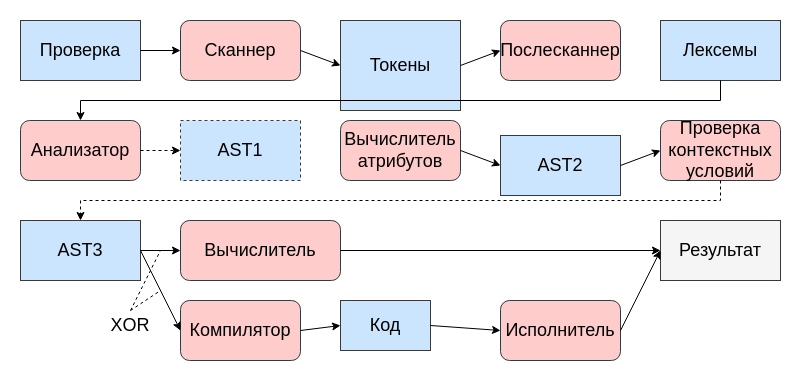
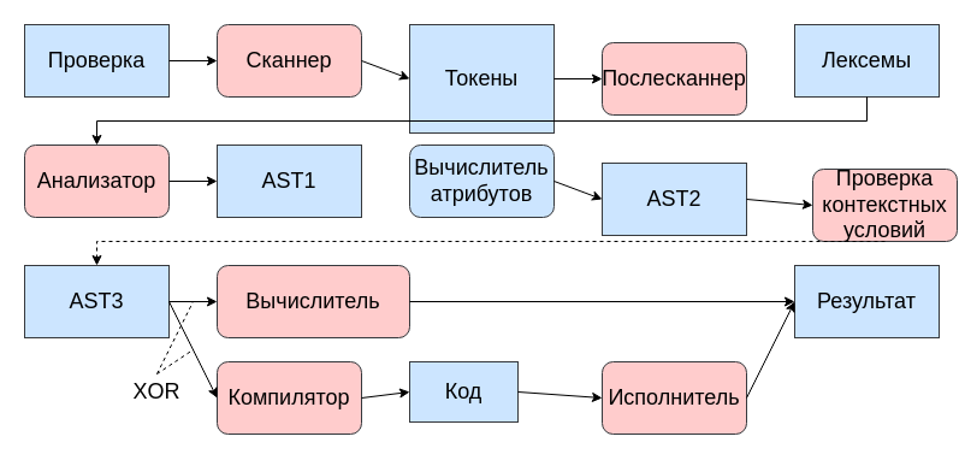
- <mxCell id="7" value="Послесканнер" style="rounded=1;whiteSpace=wrap;html=1;fillColor=#ffcccc;strokeColor=#36393d;fontColor=#000000;fontSize=18;fontStyle=0" parent="1" vertex="1"><mxGeometry x="500" y="20" width="120" height="60" as="geometry" /></mxCell>
+ <mxCell id="7" value="Послесканнер" style="rounded=1;whiteSpace=wrap;html=1;fillColor=#ffcccc;strokeColor=#36393d;fontColor=#000000;fontSize=18;fontStyle=0" parent="1" vertex="1"><mxGeometry x="500" y="35" width="120" height="60" as="geometry" /></mxCell>
- <mxCell id="13" value="" style="endArrow=classic;html=1;rounded=0;exitX=1;exitY=0.5;exitDx=0;exitDy=0;entryX=0;entryY=0.5;entryDx=0;entryDy=0;fontSize=18;fontStyle=0;dashed=1;" parent="1" source="11" target="12" edge="1"><mxGeometry width="50" height="50" relative="1" as="geometry"><mxPoint x="150" y="40" as="sourcePoint" /><mxPoint x="190" y="40" as="targetPoint" /></mxGeometry></mxCell>
+ <mxCell id="13" value="" style="endArrow=classic;html=1;rounded=0;exitX=1;exitY=0.5;exitDx=0;exitDy=0;entryX=0;entryY=0.5;entryDx=0;entryDy=0;fontSize=18;fontStyle=0" parent="1" source="11" target="12" edge="1"><mxGeometry width="50" height="50" relative="1" as="geometry"><mxPoint x="150" y="40" as="sourcePoint" /><mxPoint x="190" y="40" as="targetPoint" /></mxGeometry></mxCell>
- <mxCell id="12" value="AST1" style="rounded=0;whiteSpace=wrap;html=1;fillColor=#cce5ff;strokeColor=#36393d;fontColor=#000000;fontSize=18;fontStyle=0;dashed=1;" parent="1" vertex="1"><mxGeometry x="180" y="120" width="120" height="60" as="geometry" /></mxCell>
+ <mxCell id="12" value="AST1" style="rounded=0;whiteSpace=wrap;html=1;fillColor=#cce5ff;strokeColor=#36393d;fontColor=#000000;fontSize=18;fontStyle=0" parent="1" vertex="1"><mxGeometry x="180" y="120" width="120" height="60" as="geometry" /></mxCell>
- <mxCell id="14" value="Вычислитель атрибутов" style="rounded=1;whiteSpace=wrap;html=1;fillColor=#ffcccc;strokeColor=#36393d;fontColor=#000000;fontSize=18;fontStyle=0" parent="1" vertex="1"><mxGeometry x="340" y="120" width="120" height="60" as="geometry" /></mxCell>
+ <mxCell id="14" value="Вычислитель атрибутов" style="rounded=1;whiteSpace=wrap;html=1;fillColor=#cce5ff;strokeColor=#36393d;fontColor=#000000;fontSize=18;fontStyle=0;" parent="1" vertex="1"><mxGeometry x="340" y="120" width="120" height="60" as="geometry" /></mxCell>
- <mxCell id="17" value="Проверка контекстных условий" style="rounded=1;whiteSpace=wrap;html=1;fillColor=#ffcccc;strokeColor=#36393d;fontColor=#000000;fontSize=18;fontStyle=0" parent="1" vertex="1"><mxGeometry x="660" y="120" width="120" height="60" as="geometry" /></mxCell>
+ <mxCell id="17" value="Проверка контекстных условий" style="rounded=1;whiteSpace=wrap;html=1;fillColor=#ffcccc;strokeColor=#36393d;fontColor=#000000;fontSize=18;fontStyle=0" parent="1" vertex="1"><mxGeometry x="675" y="140" width="120" height="60" as="geometry" /></mxCell>
- <mxCell id="21" value="Результат" style="rounded=0;whiteSpace=wrap;html=1;fillColor=#f5f5f5;strokeColor=#36393d;fontColor=#000000;fontSize=18;fontStyle=0;" parent="1" vertex="1"><mxGeometry x="660" y="220" width="120" height="60" as="geometry" /></mxCell>
+ <mxCell id="21" value="Результат" style="rounded=0;whiteSpace=wrap;html=1;fillColor=#cce5ff;strokeColor=#36393d;fontColor=#000000;fontSize=18;fontStyle=0" parent="1" vertex="1"><mxGeometry x="660" y="220" width="120" height="60" as="geometry" /></mxCell>
